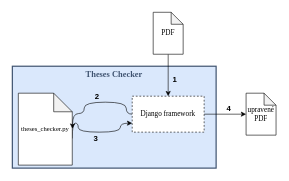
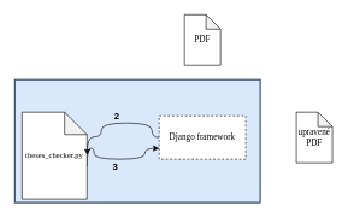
- <mxCell id="15" value="Theses Checker" style="text;html=1;strokeColor=none;fillColor=none;align=center;verticalAlign=middle;whiteSpace=wrap;rounded=0;fontStyle=1;fontFamily=Times New Roman;fontSize=14;fontColor=#3F5370;labelBorderColor=none;" parent="1" vertex="1"><mxGeometry x="140" y="110" width="100" height="30" as="geometry" /></mxCell>
- <mxCell id="11" value="" style="endArrow=classic;html=1;rounded=0;entryX=0.5;entryY=0;entryDx=0;entryDy=0;exitX=0.5;exitY=1;exitDx=0;exitDy=0;exitPerimeter=0;" parent="1" source="13" target="10" edge="1"><mxGeometry width="50" height="50" relative="1" as="geometry"><mxPoint x="279.84" y="80" as="sourcePoint" /><mxPoint x="279.84" y="160" as="targetPoint" /></mxGeometry></mxCell>
- <mxCell id="12" value="1" style="edgeLabel;html=1;align=center;verticalAlign=middle;resizable=0;points=[];fontSize=13;fontStyle=1;labelBackgroundColor=none;" parent="11" vertex="1" connectable="0"><mxGeometry x="0.211" y="1" relative="1" as="geometry"><mxPoint x="9" y="-2" as="offset" /></mxGeometry></mxCell>
- <mxCell id="8" style="edgeStyle=orthogonalEdgeStyle;rounded=0;orthogonalLoop=1;jettySize=auto;html=1;exitX=1;exitY=0.5;exitDx=0;exitDy=0;entryX=0;entryY=0.5;entryDx=0;entryDy=0;entryPerimeter=0;" parent="1" source="10" target="14" edge="1"><mxGeometry relative="1" as="geometry" /></mxCell>
- <mxCell id="9" value="4" style="edgeLabel;html=1;align=center;verticalAlign=middle;resizable=0;points=[];fontSize=13;fontStyle=1;labelBackgroundColor=none;" parent="8" vertex="1" connectable="0"><mxGeometry x="0.271" y="1" relative="1" as="geometry"><mxPoint x="-4" y="-9" as="offset" /></mxGeometry></mxCell>
